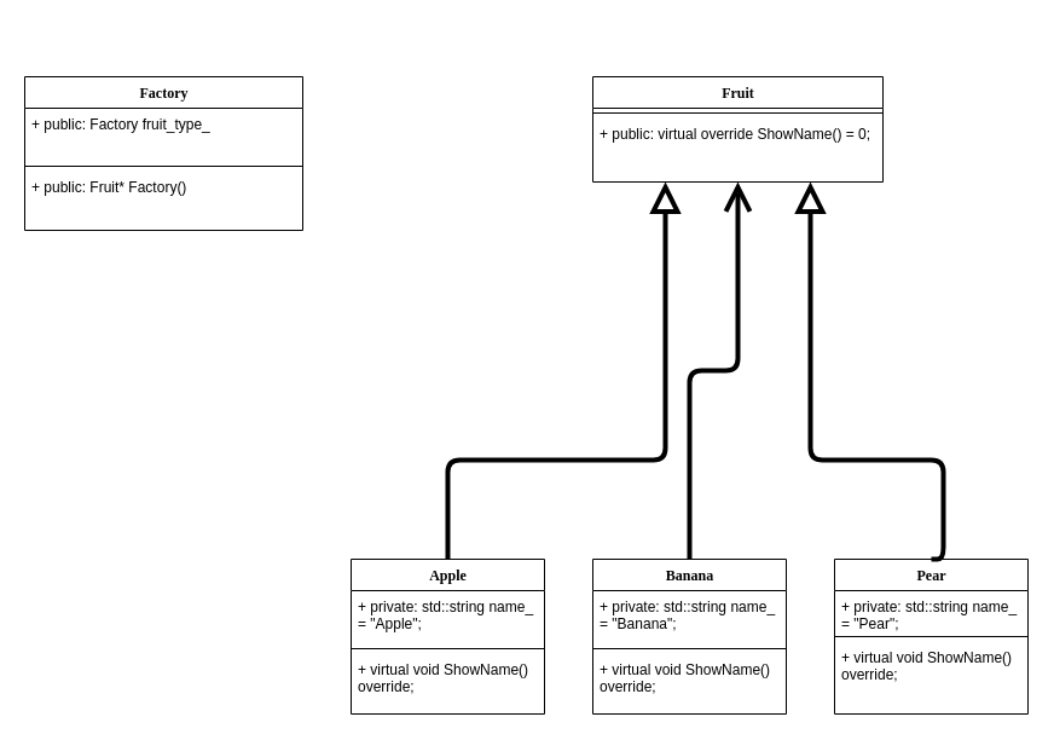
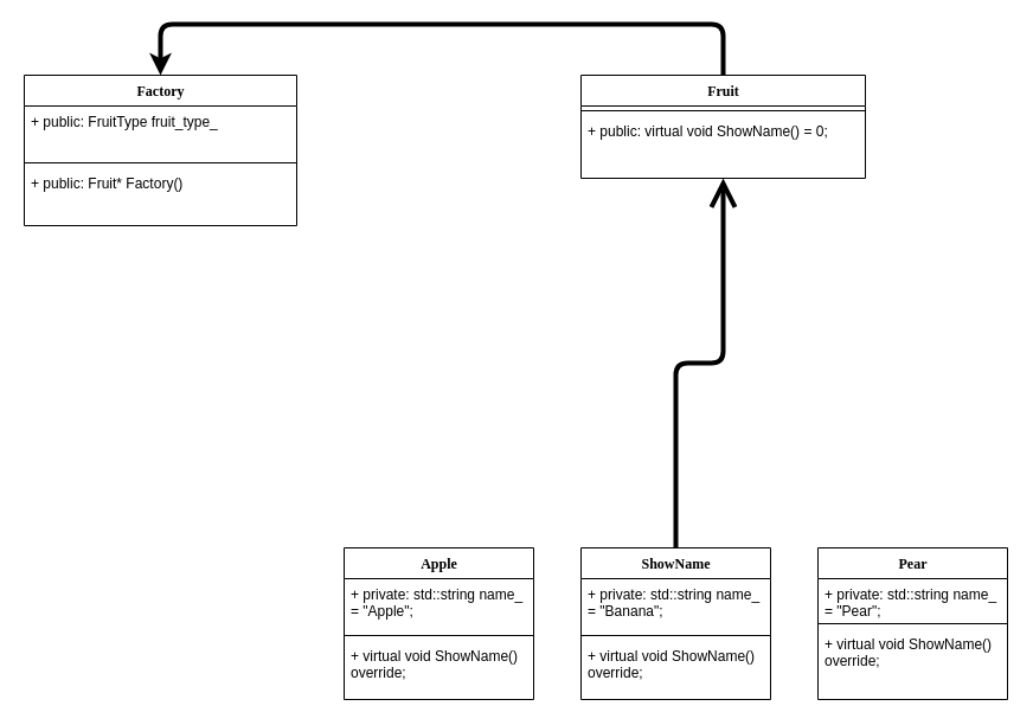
+ <mxCell id="24" value="" style="endArrow=classic;html=1;exitX=0.5;exitY=0;exitDx=0;exitDy=0;entryX=0.5;entryY=0;entryDx=0;entryDy=0;strokeWidth=4;" edge="1" parent="1" source="6" target="2"><mxGeometry width="50" height="50" relative="1" as="geometry"><mxPoint x="520" y="20" as="sourcePoint" /><mxPoint x="110" y="40" as="targetPoint" /><Array as="points"><mxPoint x="610" y="20" /><mxPoint x="135" y="20" /></Array></mxGeometry></mxCell>
- <mxCell id="3" value="+ public: Factory fruit_type_" style="text;html=1;strokeColor=none;fillColor=none;align=left;verticalAlign=top;spacingLeft=4;spacingRight=4;whiteSpace=wrap;overflow=hidden;rotatable=0;points=[[0,0.5],[1,0.5]];portConstraint=eastwest;fontColor=#000000;" parent="2" vertex="1"><mxGeometry y="26" width="230" height="44" as="geometry" /></mxCell>
+ <mxCell id="3" value="+ public: FruitType fruit_type_" style="text;html=1;strokeColor=none;fillColor=none;align=left;verticalAlign=top;spacingLeft=4;spacingRight=4;whiteSpace=wrap;overflow=hidden;rotatable=0;points=[[0,0.5],[1,0.5]];portConstraint=eastwest;fontColor=#000000;" parent="2" vertex="1"><mxGeometry y="26" width="230" height="44" as="geometry" /></mxCell>
- <mxCell id="8" value="+ public: virtual override ShowName() = 0;" style="text;html=1;strokeColor=none;fillColor=none;align=left;verticalAlign=top;spacingLeft=4;spacingRight=4;whiteSpace=wrap;overflow=hidden;rotatable=0;points=[[0,0.5],[1,0.5]];portConstraint=eastwest;fontColor=#000000;" parent="6" vertex="1"><mxGeometry y="34" width="240" height="46" as="geometry" /></mxCell>
+ <mxCell id="8" value="+ public: virtual void ShowName() = 0;" style="text;html=1;strokeColor=none;fillColor=none;align=left;verticalAlign=top;spacingLeft=4;spacingRight=4;whiteSpace=wrap;overflow=hidden;rotatable=0;points=[[0,0.5],[1,0.5]];portConstraint=eastwest;fontColor=#000000;" parent="6" vertex="1"><mxGeometry y="34" width="240" height="46" as="geometry" /></mxCell>
- <mxCell id="19" style="edgeStyle=orthogonalEdgeStyle;html=1;labelBackgroundColor=none;startFill=0;startSize=8;endArrow=block;endFill=0;endSize=16;fontFamily=Verdana;fontSize=12;entryX=0.75;entryY=1;entryDx=0;entryDy=0;exitX=0.5;exitY=0;exitDx=0;exitDy=0;strokeWidth=4;" parent="1" source="20" target="6" edge="1"><mxGeometry relative="1" as="geometry"><Array as="points"><mxPoint x="780" y="462" /><mxPoint x="780" y="380" /><mxPoint x="670" y="380" /></Array></mxGeometry></mxCell>
- <mxCell id="9" style="edgeStyle=orthogonalEdgeStyle;html=1;labelBackgroundColor=none;startFill=0;startSize=8;endArrow=block;endFill=0;endSize=16;fontFamily=Verdana;fontSize=12;entryX=0.25;entryY=1;entryDx=0;entryDy=0;exitX=0.5;exitY=0;exitDx=0;exitDy=0;strokeWidth=4;" parent="1" source="10" target="6" edge="1"><mxGeometry relative="1" as="geometry"><Array as="points"><mxPoint x="370" y="380" /><mxPoint x="550" y="380" /></Array></mxGeometry></mxCell>
- <mxCell id="15" value="Banana" style="swimlane;html=1;fontStyle=1;align=center;verticalAlign=top;childLayout=stackLayout;horizontal=1;startSize=26;horizontalStack=0;resizeParent=1;resizeLast=0;collapsible=1;marginBottom=0;swimlaneFillColor=#ffffff;rounded=0;shadow=0;comic=0;labelBackgroundColor=none;strokeWidth=1;fillColor=none;fontFamily=Verdana;fontSize=12" parent="1" vertex="1"><mxGeometry x="490" y="462" width="160" height="128" as="geometry" /></mxCell>
+ <mxCell id="15" value="ShowName" style="swimlane;html=1;fontStyle=1;align=center;verticalAlign=top;childLayout=stackLayout;horizontal=1;startSize=26;horizontalStack=0;resizeParent=1;resizeLast=0;collapsible=1;marginBottom=0;swimlaneFillColor=#ffffff;rounded=0;shadow=0;comic=0;labelBackgroundColor=none;strokeWidth=1;fillColor=none;fontFamily=Verdana;fontSize=12" parent="1" vertex="1"><mxGeometry x="490" y="462" width="160" height="128" as="geometry" /></mxCell>
